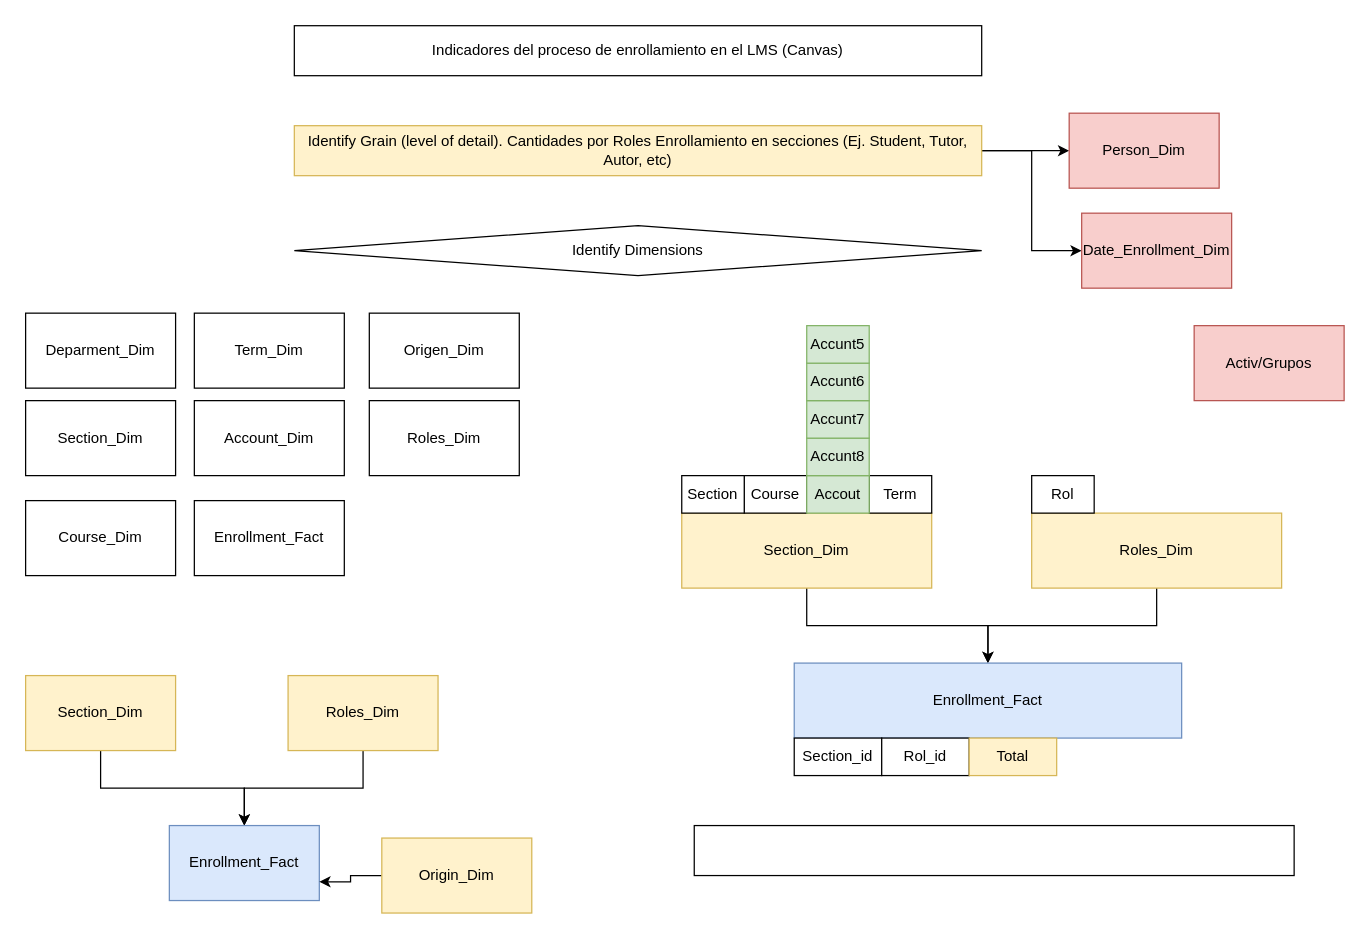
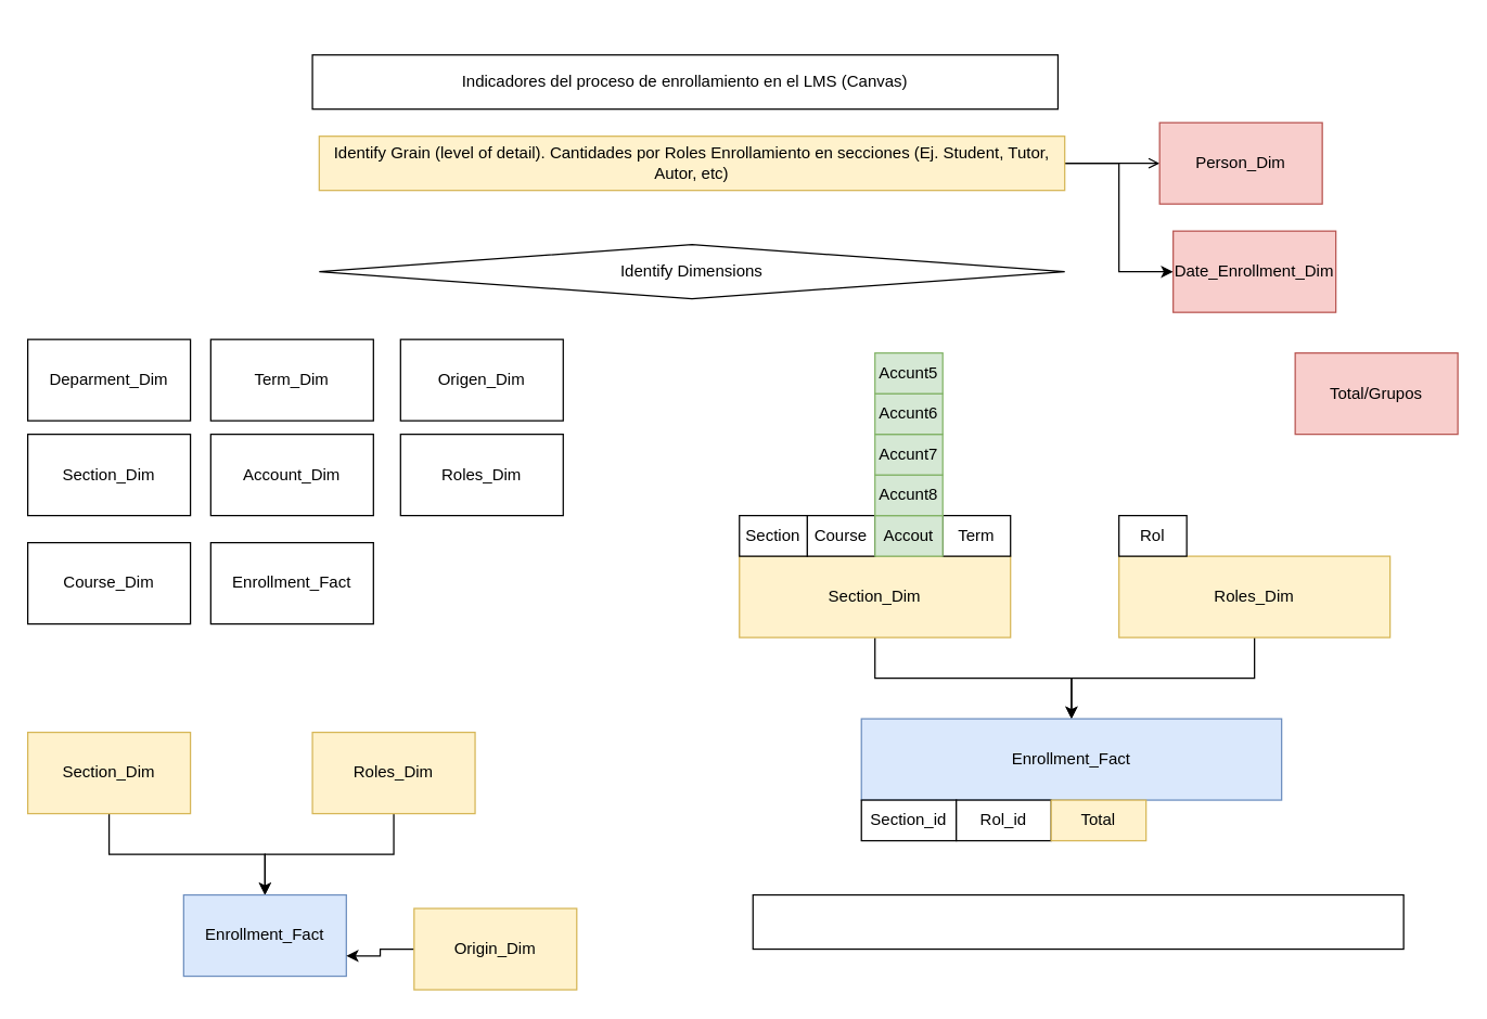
- <mxCell id="2" value="Indicadores del proceso de enrollamiento en el LMS (Canvas)" style="rounded=0;whiteSpace=wrap;html=1;" vertex="1" parent="1"><mxGeometry x="235" y="20" width="550" height="40" as="geometry" /></mxCell>
+ <mxCell id="2" value="Indicadores del proceso de enrollamiento en el LMS (Canvas)" style="rounded=0;whiteSpace=wrap;html=1;" vertex="1" parent="1"><mxGeometry x="230" y="40" width="550" height="40" as="geometry" /></mxCell>
- <mxCell id="3" style="edgeStyle=orthogonalEdgeStyle;rounded=0;orthogonalLoop=1;jettySize=auto;html=1;entryX=0;entryY=0.5;entryDx=0;entryDy=0;" edge="1" parent="1" source="5" target="11"><mxGeometry relative="1" as="geometry" /></mxCell>
+ <mxCell id="3" style="edgeStyle=orthogonalEdgeStyle;rounded=0;orthogonalLoop=1;jettySize=auto;html=1;entryX=0;entryY=0.5;entryDx=0;entryDy=0;endArrow=open;" edge="1" parent="1" source="5" target="11"><mxGeometry relative="1" as="geometry" /></mxCell>
- <mxCell id="32" value="Activ/Grupos" style="rounded=0;whiteSpace=wrap;html=1;fillColor=#f8cecc;strokeColor=#b85450;" vertex="1" parent="1"><mxGeometry x="955" y="260" width="120" height="60" as="geometry" /></mxCell>
+ <mxCell id="32" value="Total/Grupos" style="rounded=0;whiteSpace=wrap;html=1;fillColor=#f8cecc;strokeColor=#b85450;" vertex="1" parent="1"><mxGeometry x="955" y="260" width="120" height="60" as="geometry" /></mxCell>
